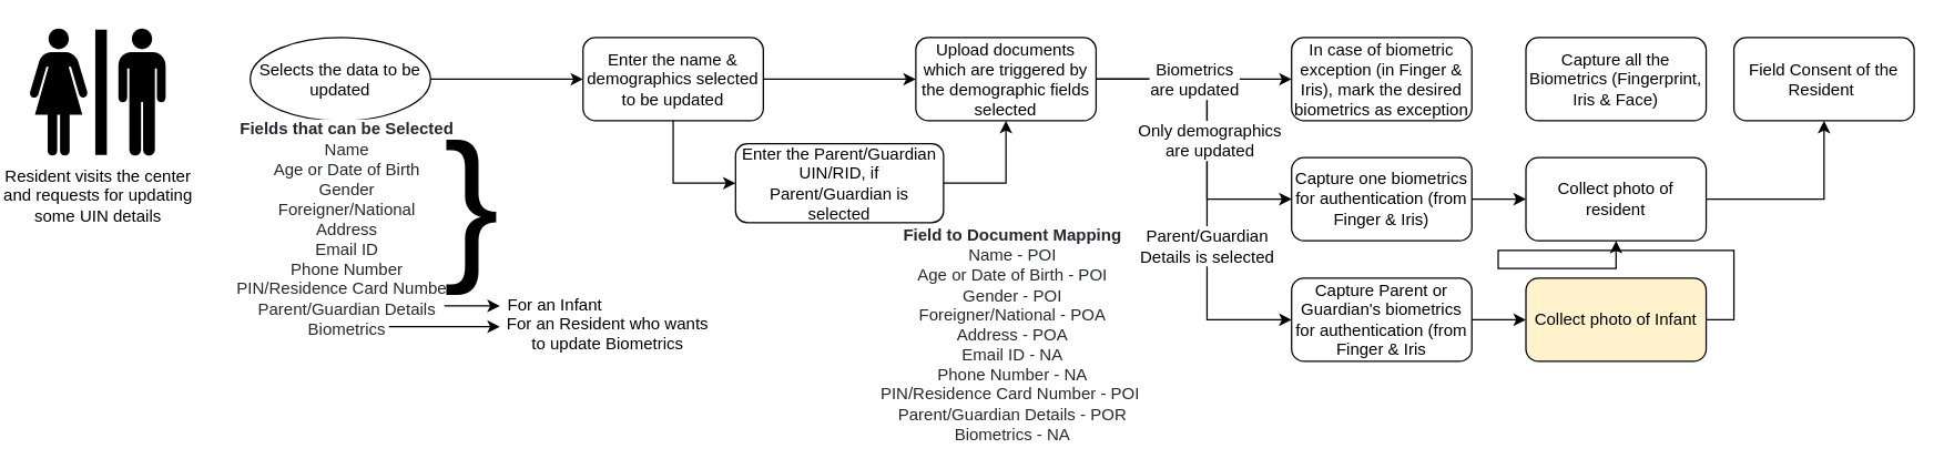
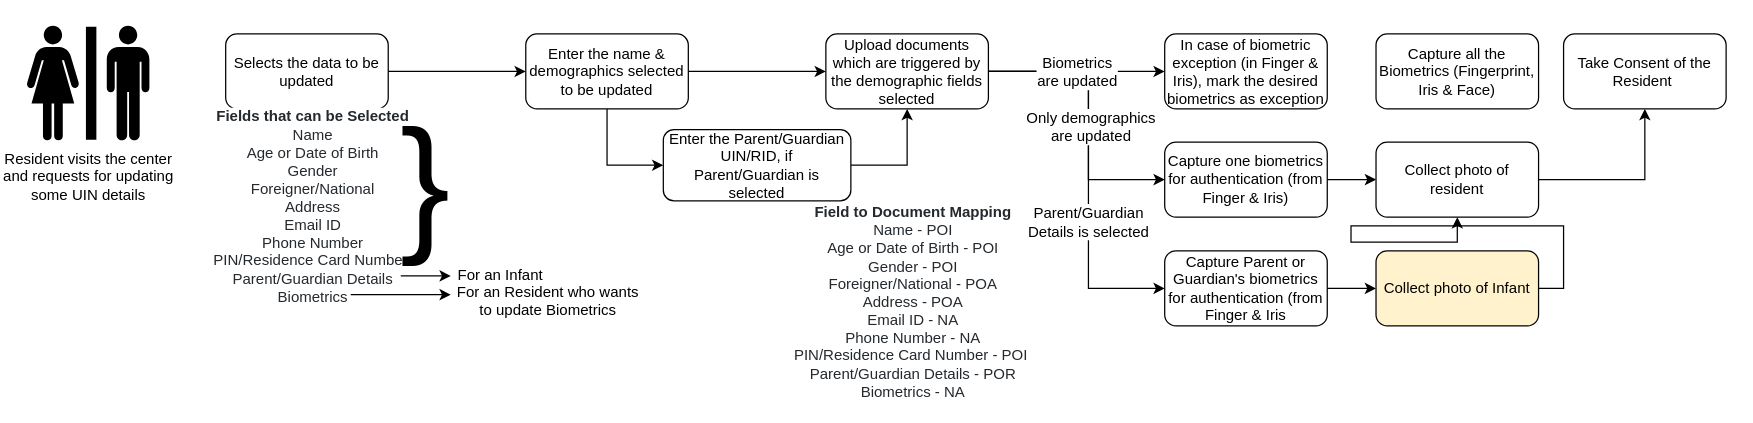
- <mxCell id="7" value="Selects the data to be updated" style="ellipse;whiteSpace=wrap;html=1;" parent="1" vertex="1"><mxGeometry x="180" y="26.5" width="130" height="60" as="geometry" /></mxCell>
+ <mxCell id="7" value="Selects the data to be updated" style="rounded=1;whiteSpace=wrap;html=1;" parent="1" vertex="1"><mxGeometry x="180" y="26.5" width="130" height="60" as="geometry" /></mxCell>
- <mxCell id="32" value="Field Consent of the Resident&amp;nbsp;" style="rounded=1;whiteSpace=wrap;html=1;" parent="1" vertex="1"><mxGeometry x="1250" y="26.5" width="130" height="60" as="geometry" /></mxCell>
+ <mxCell id="32" value="Take Consent of the Resident&amp;nbsp;" style="rounded=1;whiteSpace=wrap;html=1;" parent="1" vertex="1"><mxGeometry x="1250" y="26.5" width="130" height="60" as="geometry" /></mxCell>
